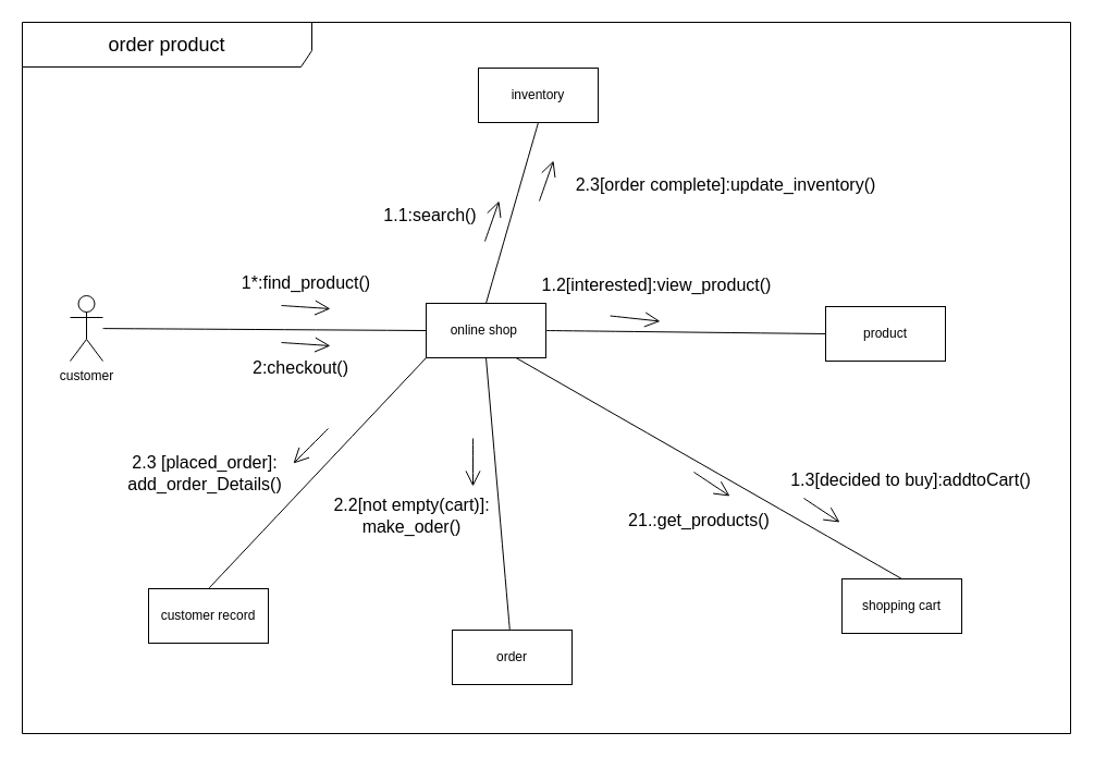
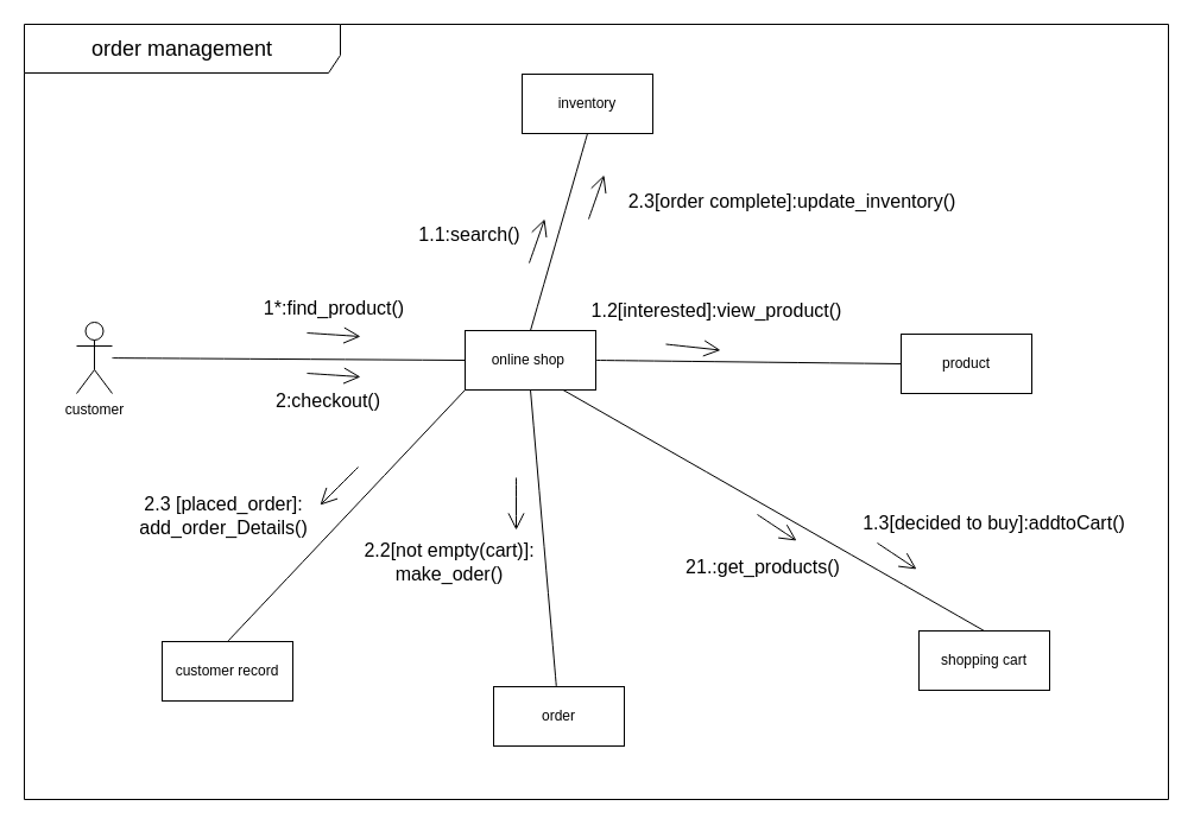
- <mxCell id="35" value="&lt;font style=&quot;font-size: 18px;&quot;&gt;order product&lt;/font&gt;" style="shape=umlFrame;whiteSpace=wrap;html=1;pointerEvents=0;width=266;height=41;" vertex="1" parent="1"><mxGeometry x="20" y="20" width="963" height="653" as="geometry" /></mxCell>
+ <mxCell id="35" value="&lt;font style=&quot;font-size: 18px;&quot;&gt;order management&lt;/font&gt;" style="shape=umlFrame;whiteSpace=wrap;html=1;pointerEvents=0;width=266;height=41;" vertex="1" parent="1"><mxGeometry x="20" y="20" width="963" height="653" as="geometry" /></mxCell>
